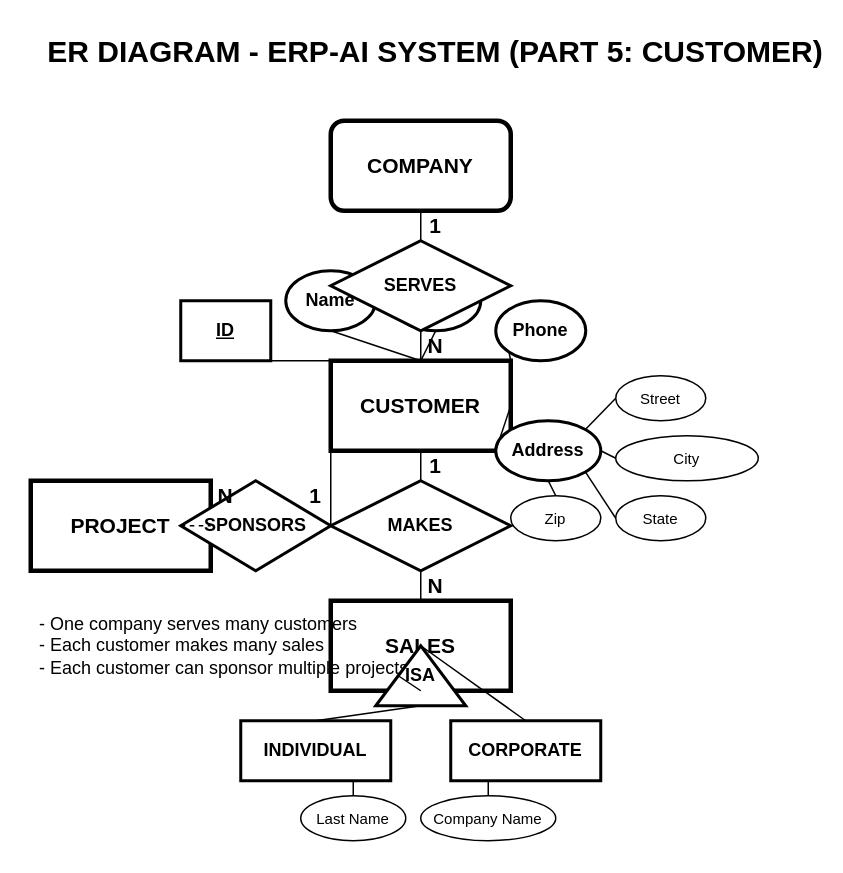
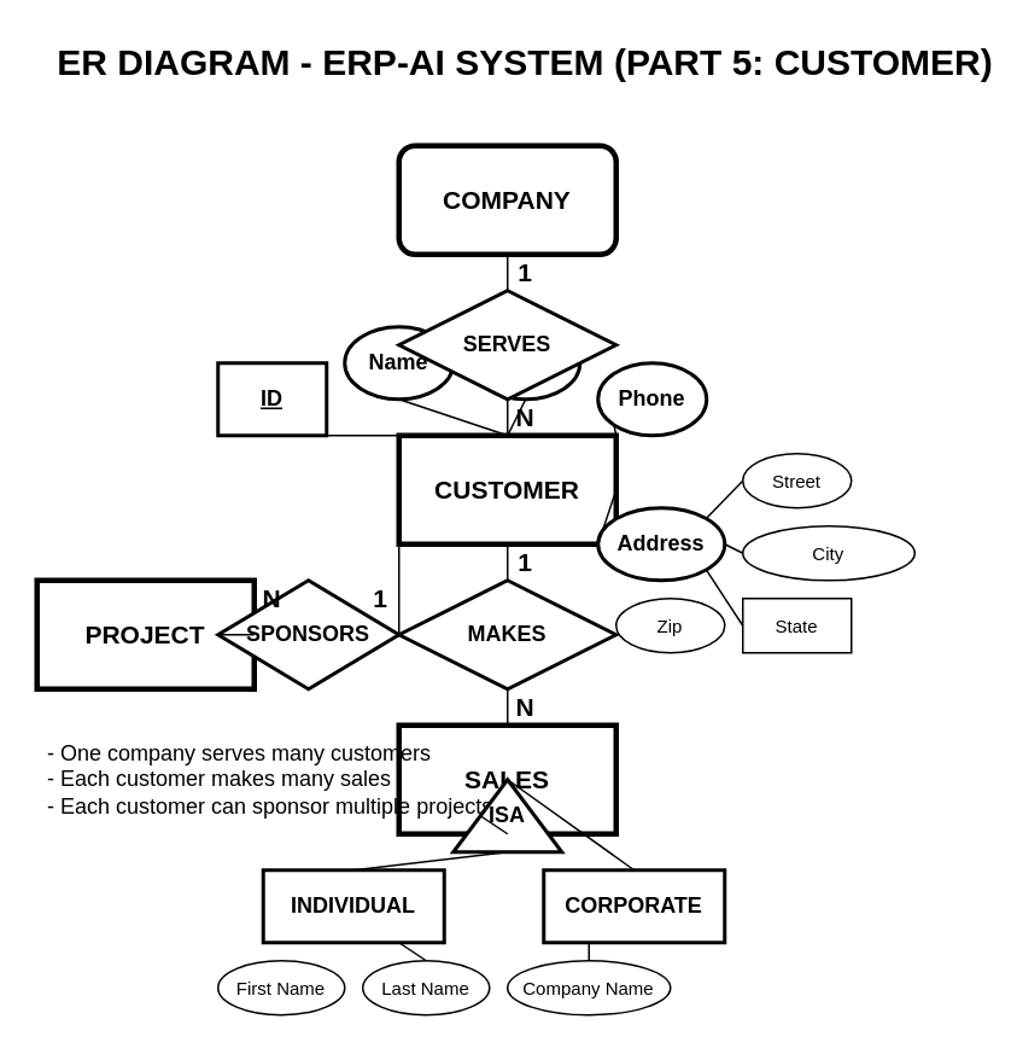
- <mxCell id="22" value="" style="endArrow=none;html=1;rounded=0;exitX=0.5;exitY=1;exitDx=0;exitDy=0;entryX=0.5;entryY=0;entryDx=0;entryDy=0;" parent="1" source="9" target="13" edge="1"><mxGeometry relative="1" as="geometry" /></mxCell>
- <mxCell id="12" value="State" style="ellipse;whiteSpace=wrap;html=1;align=center;fontStyle=0;strokeWidth=1;fillColor=#FFFFFF;fontSize=10;" parent="1" vertex="1"><mxGeometry x="410" y="330" width="60" height="30" as="geometry" /></mxCell>
+ <mxCell id="12" value="State" style="whiteSpace=wrap;html=1;align=center;fontStyle=0;strokeWidth=1;fillColor=#FFFFFF;fontSize=10;rounded=0;" parent="1" vertex="1"><mxGeometry x="410" y="330" width="60" height="30" as="geometry" /></mxCell>
- <mxCell id="37" value="" style="endArrow=none;html=1;rounded=0;exitX=0;exitY=0.5;exitDx=0;exitDy=0;entryX=1;entryY=0.5;entryDx=0;entryDy=0;dashed=1;" parent="1" source="35" target="34" edge="1"><mxGeometry relative="1" as="geometry" /></mxCell>
+ <mxCell id="37" value="" style="endArrow=none;html=1;rounded=0;exitX=0;exitY=0.5;exitDx=0;exitDy=0;entryX=1;entryY=0.5;entryDx=0;entryDy=0;" parent="1" source="35" target="34" edge="1"><mxGeometry relative="1" as="geometry" /></mxCell>
- <mxCell id="41" value="INDIVIDUAL" style="whiteSpace=wrap;align=center;verticalAlign=middle;fontStyle=1;strokeWidth=2;fillColor=#FFFFFF;fontSize=12;" parent="1" vertex="1"><mxGeometry x="160" y="480" width="100" height="40" as="geometry" /></mxCell>
+ <mxCell id="41" value="INDIVIDUAL" style="whiteSpace=wrap;align=center;verticalAlign=middle;fontStyle=1;strokeWidth=2;fillColor=#FFFFFF;fontSize=12;" parent="1" vertex="1"><mxGeometry x="145" y="480" width="100" height="40" as="geometry" /></mxCell>
+ <mxCell id="47" value="First Name" style="ellipse;whiteSpace=wrap;html=1;align=center;fontStyle=0;strokeWidth=1;fillColor=#FFFFFF;fontSize=10;" parent="1" vertex="1"><mxGeometry x="120" y="530" width="70" height="30" as="geometry" /></mxCell>
